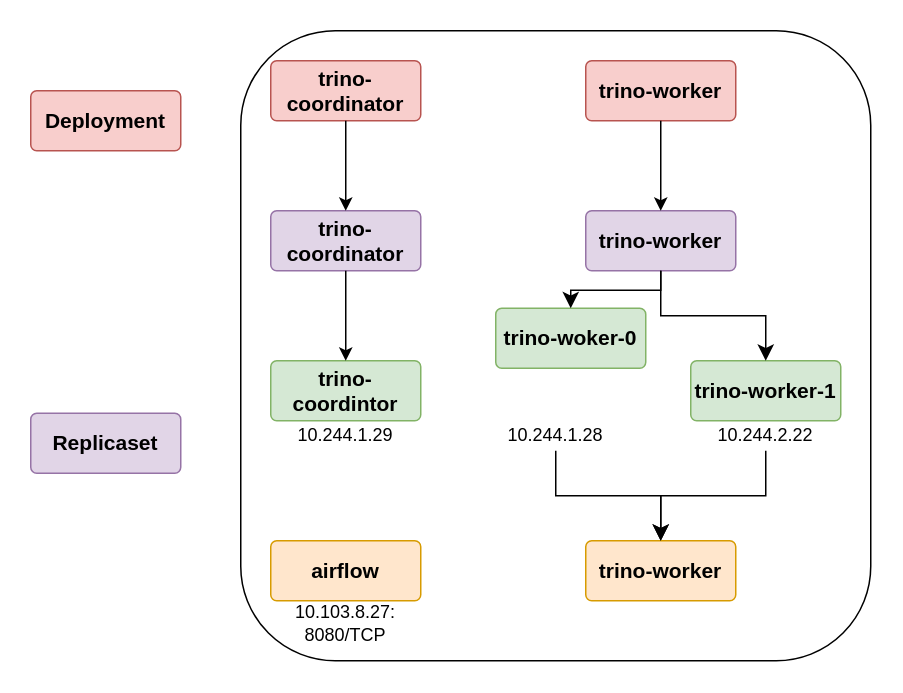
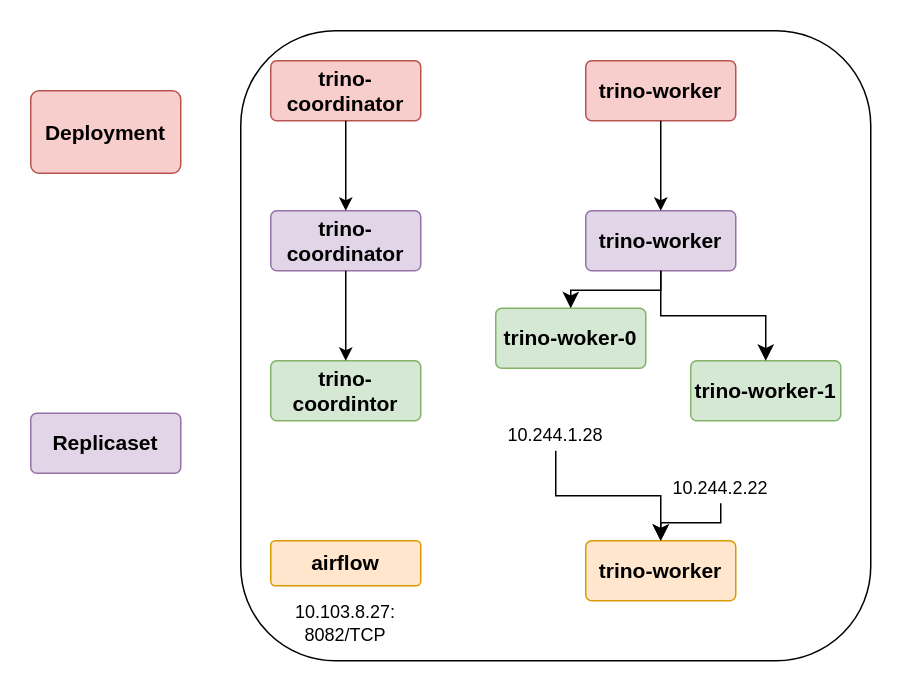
- <mxCell id="6" value="&lt;b&gt;&lt;font style=&quot;font-size: 14px;&quot;&gt;Deployment&lt;/font&gt;&lt;/b&gt;" style="rounded=1;arcSize=10;whiteSpace=wrap;html=1;align=center;fillColor=#f8cecc;strokeColor=#b85450;" parent="1" vertex="1"><mxGeometry x="20" y="60" width="100" height="40" as="geometry" /></mxCell>
+ <mxCell id="6" value="&lt;b&gt;&lt;font style=&quot;font-size: 14px;&quot;&gt;Deployment&lt;/font&gt;&lt;/b&gt;" style="rounded=1;arcSize=10;whiteSpace=wrap;html=1;align=center;fillColor=#f8cecc;strokeColor=#b85450;" parent="1" vertex="1"><mxGeometry x="20" y="60" width="100" height="55" as="geometry" /></mxCell>
- <mxCell id="10" value="10.244.1.29" style="text;html=1;align=center;verticalAlign=middle;whiteSpace=wrap;rounded=0;" parent="1" vertex="1"><mxGeometry x="180" y="280" width="100" height="20" as="geometry" /></mxCell>
- <mxCell id="22" value="10.244.2.22" style="text;html=1;align=center;verticalAlign=middle;whiteSpace=wrap;rounded=0;" parent="1" vertex="1"><mxGeometry x="460" y="280" width="100" height="20" as="geometry" /></mxCell>
+ <mxCell id="22" value="10.244.2.22" style="text;html=1;align=center;verticalAlign=middle;whiteSpace=wrap;rounded=0;" parent="1" vertex="1"><mxGeometry x="430" y="315" width="100" height="20" as="geometry" /></mxCell>
- <mxCell id="11" value="&lt;span style=&quot;font-size: 14px;&quot;&gt;&lt;b&gt;airflow&lt;/b&gt;&lt;/span&gt;" style="rounded=1;arcSize=10;whiteSpace=wrap;html=1;align=center;fillColor=#ffe6cc;strokeColor=#d79b00;" parent="1" vertex="1"><mxGeometry x="180" y="360" width="100" height="40" as="geometry" /></mxCell>
+ <mxCell id="11" value="&lt;span style=&quot;font-size: 14px;&quot;&gt;&lt;b&gt;airflow&lt;/b&gt;&lt;/span&gt;" style="rounded=1;arcSize=10;whiteSpace=wrap;html=1;align=center;fillColor=#ffe6cc;strokeColor=#d79b00;" parent="1" vertex="1"><mxGeometry x="180" y="360" width="100" height="30" as="geometry" /></mxCell>
- <mxCell id="12" value="10.103.8.27:&lt;div&gt;8080/TCP&lt;/div&gt;" style="text;html=1;align=center;verticalAlign=middle;whiteSpace=wrap;rounded=0;" parent="1" vertex="1"><mxGeometry x="180" y="400" width="100" height="30" as="geometry" /></mxCell>
+ <mxCell id="12" value="10.103.8.27:&lt;div&gt;8082/TCP&lt;/div&gt;" style="text;html=1;align=center;verticalAlign=middle;whiteSpace=wrap;rounded=0;" parent="1" vertex="1"><mxGeometry x="180" y="400" width="100" height="30" as="geometry" /></mxCell>
